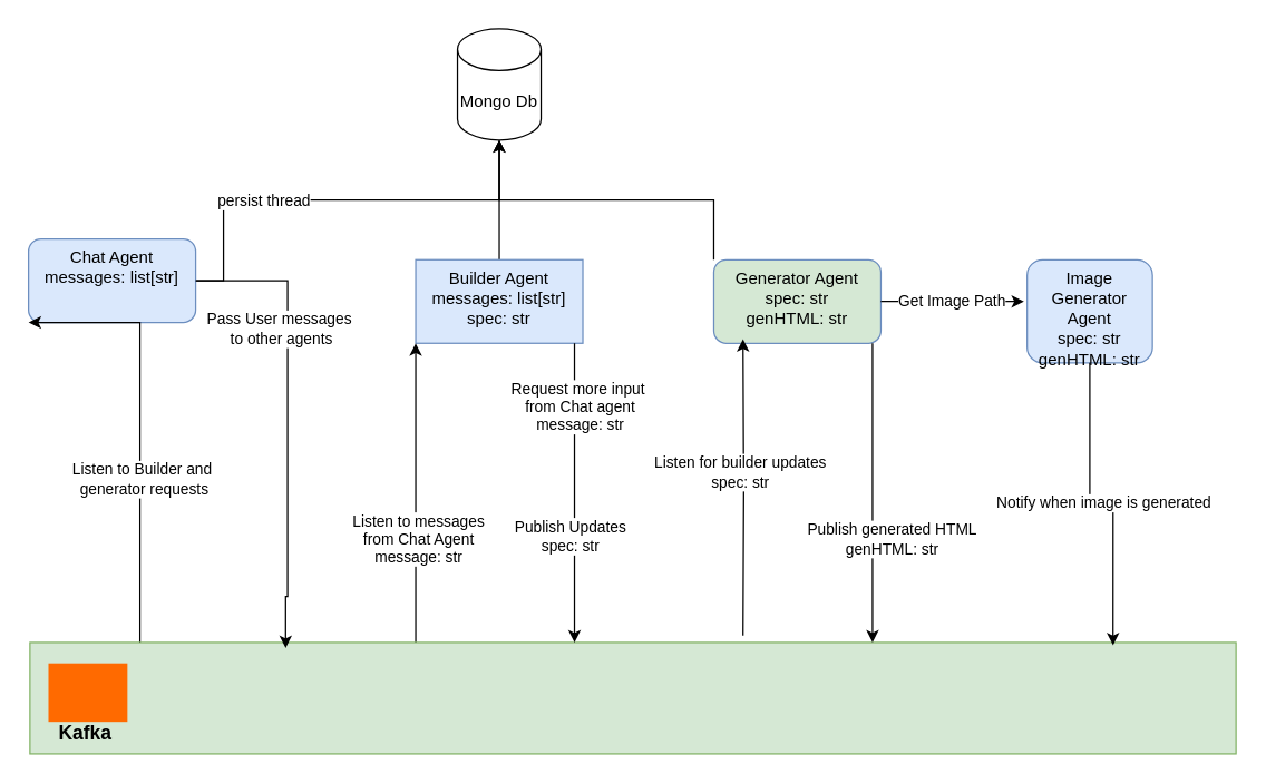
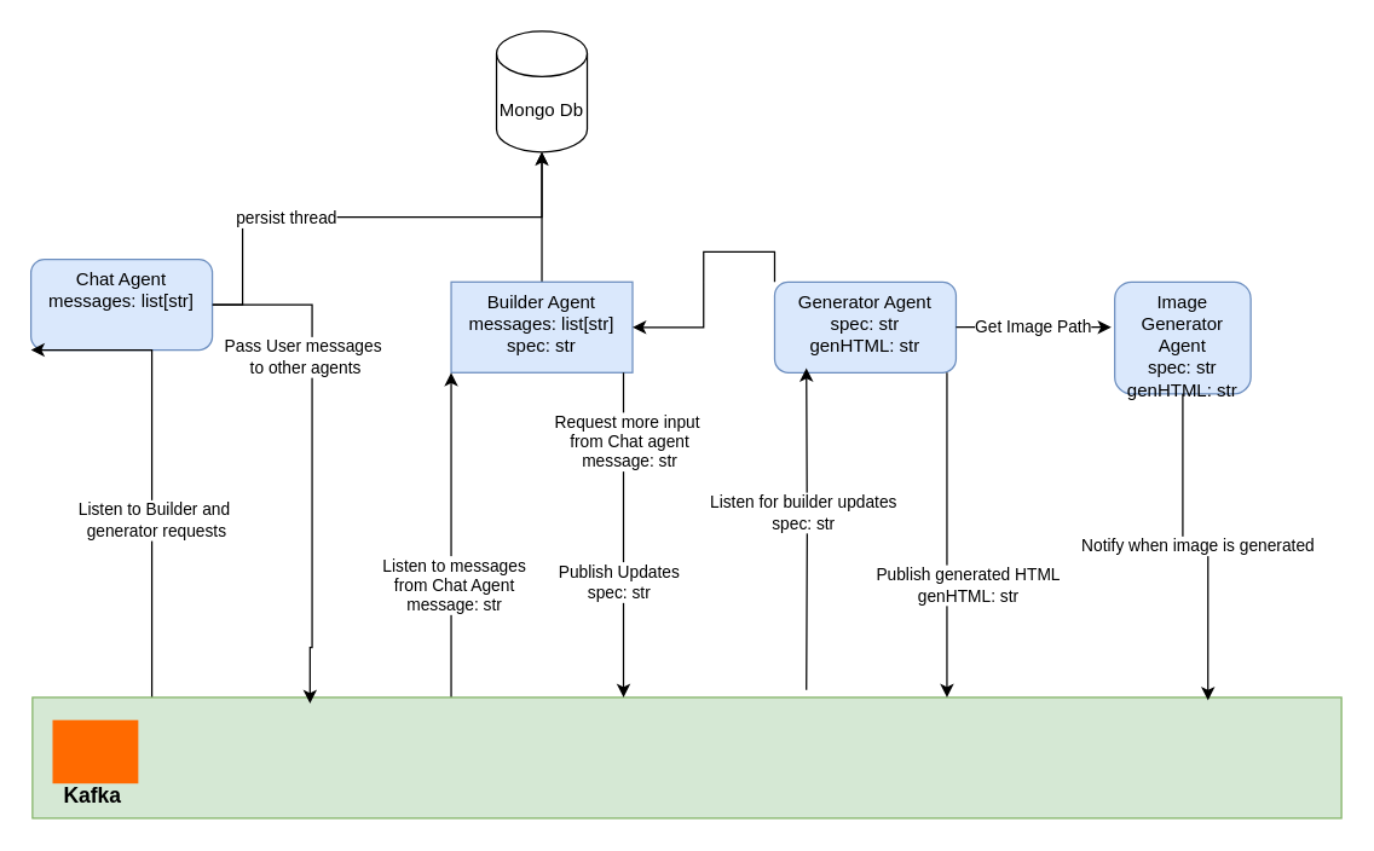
- <mxCell id="7" style="edgeStyle=orthogonalEdgeStyle;rounded=0;orthogonalLoop=1;jettySize=auto;html=1;exitX=0;exitY=0;exitDx=0;exitDy=0;" edge="1" parent="1" source="8" target="25"><mxGeometry relative="1" as="geometry" /></mxCell>
+ <mxCell id="7" style="edgeStyle=orthogonalEdgeStyle;rounded=0;orthogonalLoop=1;jettySize=auto;html=1;exitX=0;exitY=0;exitDx=0;exitDy=0;" edge="1" parent="1" source="8" target="6"><mxGeometry relative="1" as="geometry" /></mxCell>
- <mxCell id="8" value="Generator Agent&lt;div&gt;spec: str&lt;/div&gt;&lt;div&gt;genHTML: str&lt;/div&gt;" style="rounded=1;whiteSpace=wrap;html=1;fillColor=#d5e8d4;strokeColor=#6c8ebf;verticalAlign=top;" vertex="1" parent="1"><mxGeometry x="512" y="186" width="120" height="60" as="geometry" /></mxCell>
+ <mxCell id="8" value="Generator Agent&lt;div&gt;spec: str&lt;/div&gt;&lt;div&gt;genHTML: str&lt;/div&gt;" style="rounded=1;whiteSpace=wrap;html=1;fillColor=#dae8fc;strokeColor=#6c8ebf;verticalAlign=top;" vertex="1" parent="1"><mxGeometry x="512" y="186" width="120" height="60" as="geometry" /></mxCell>
